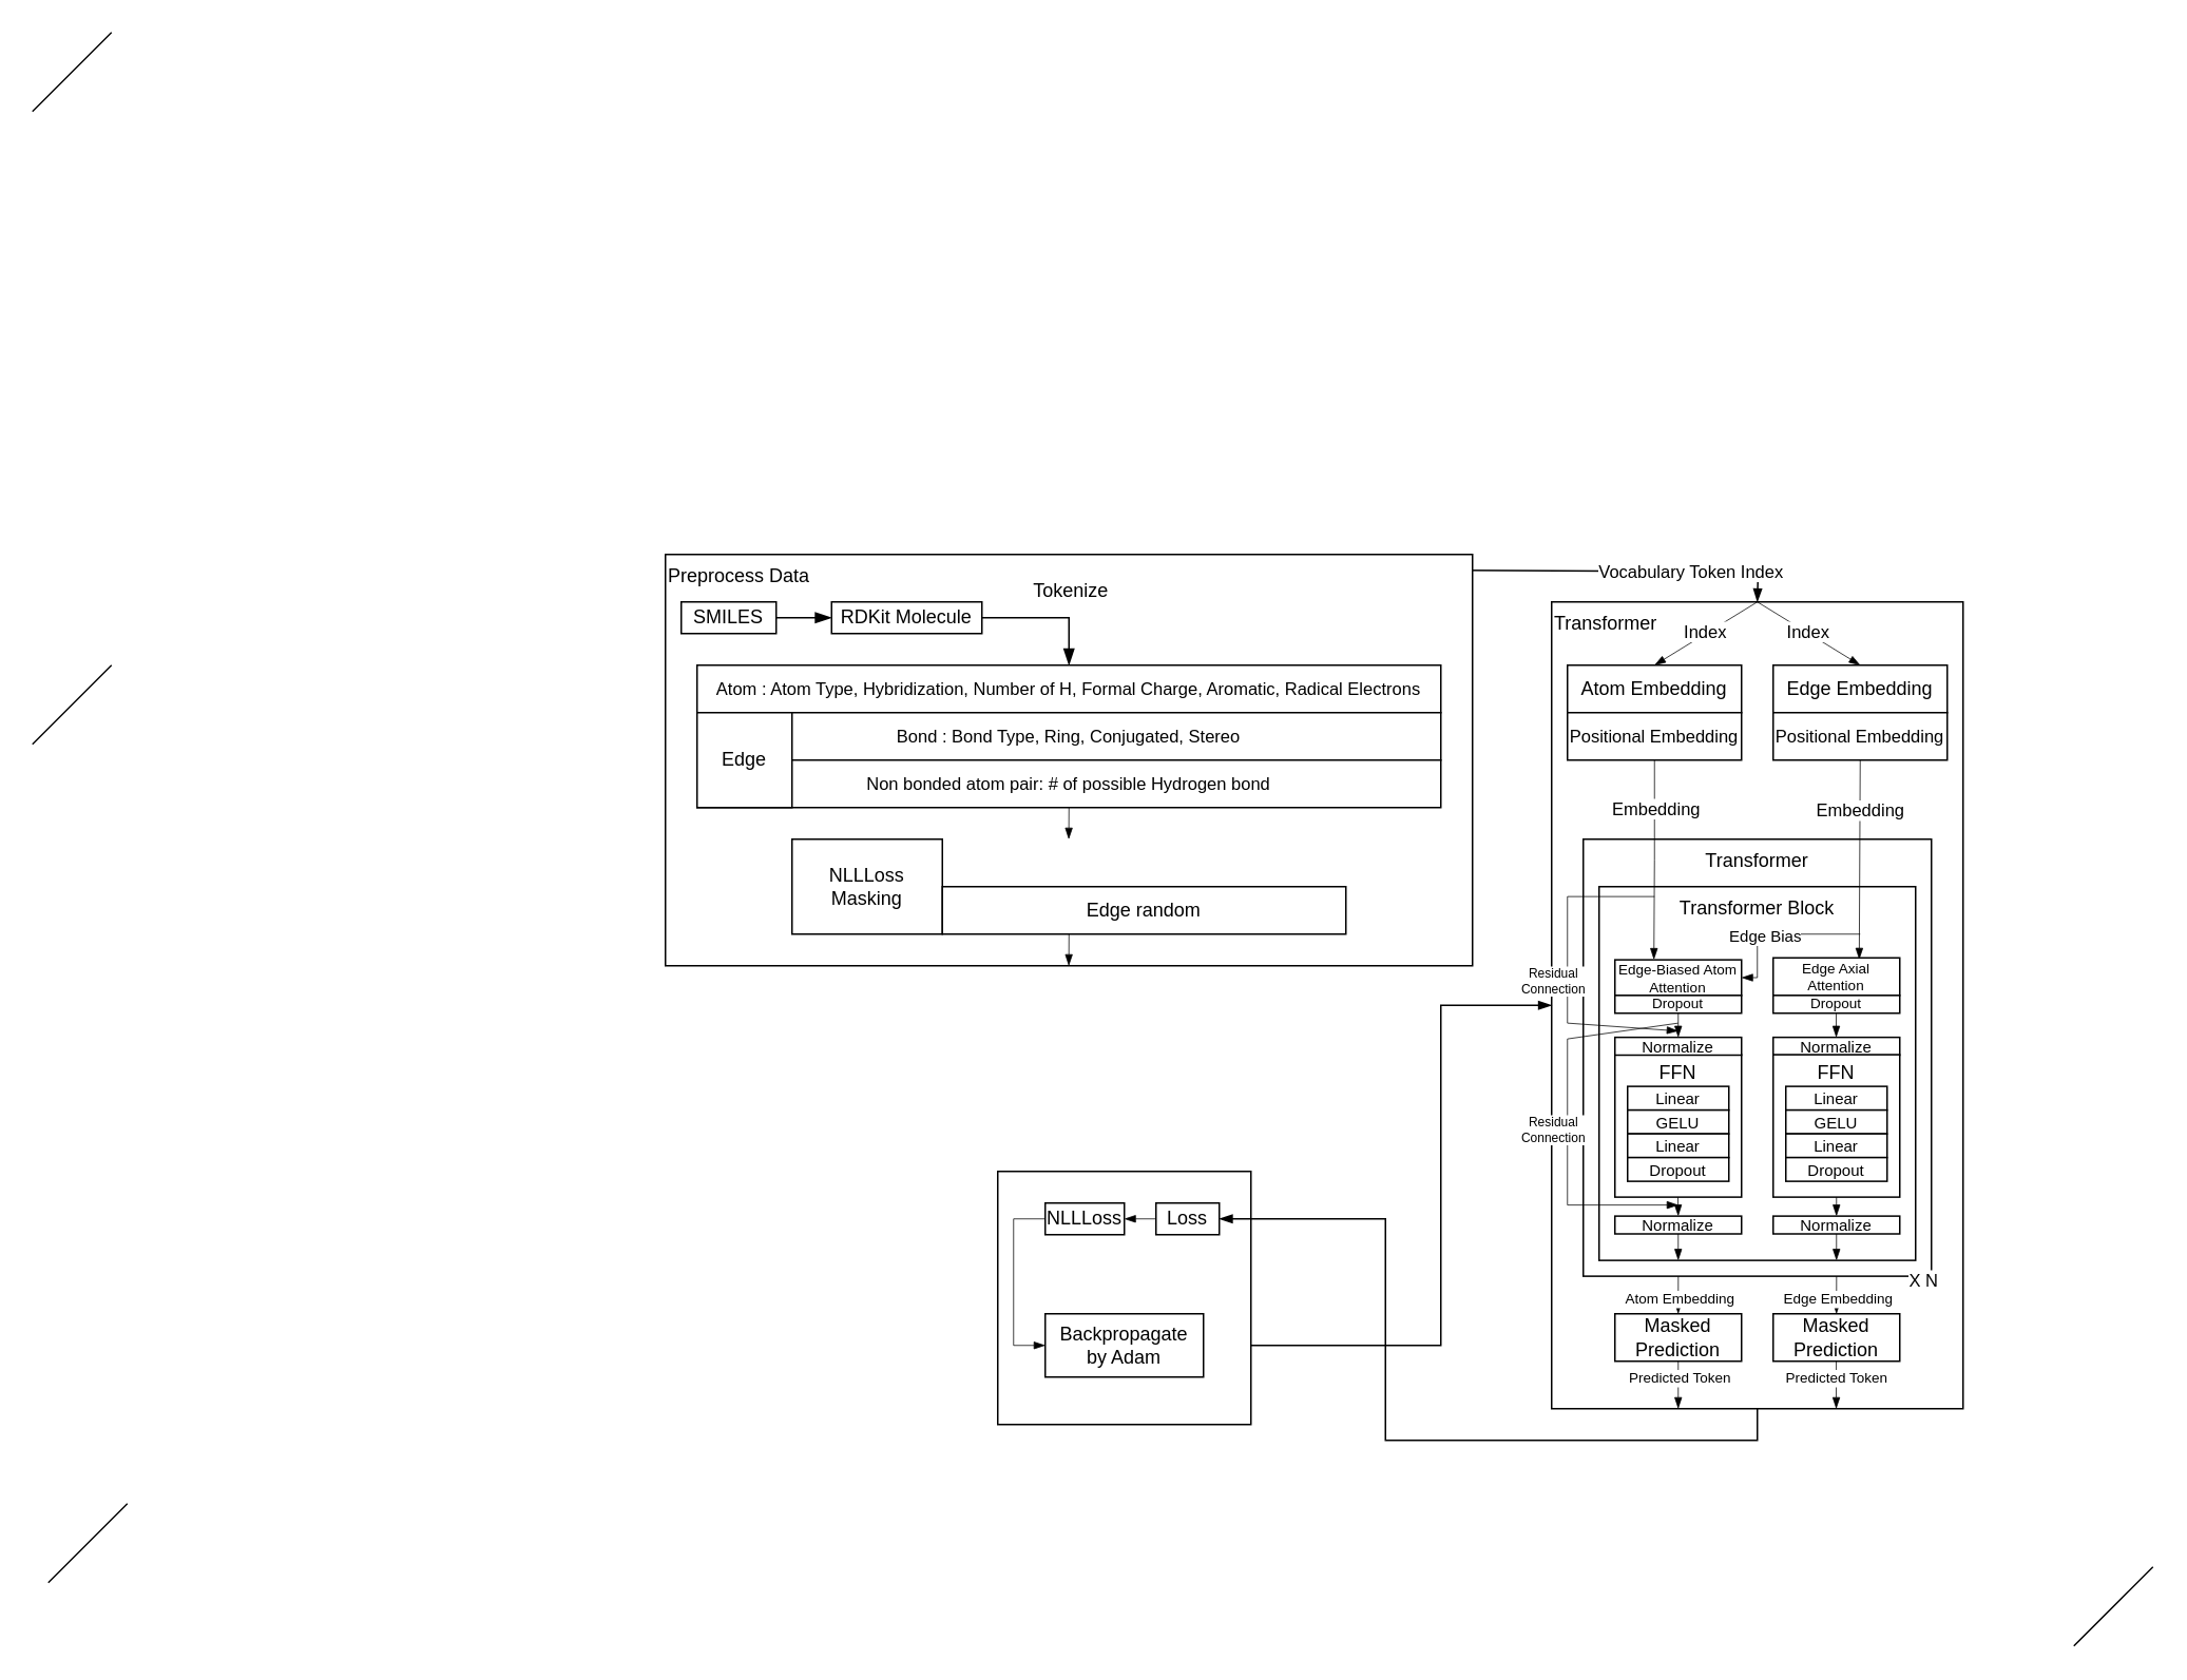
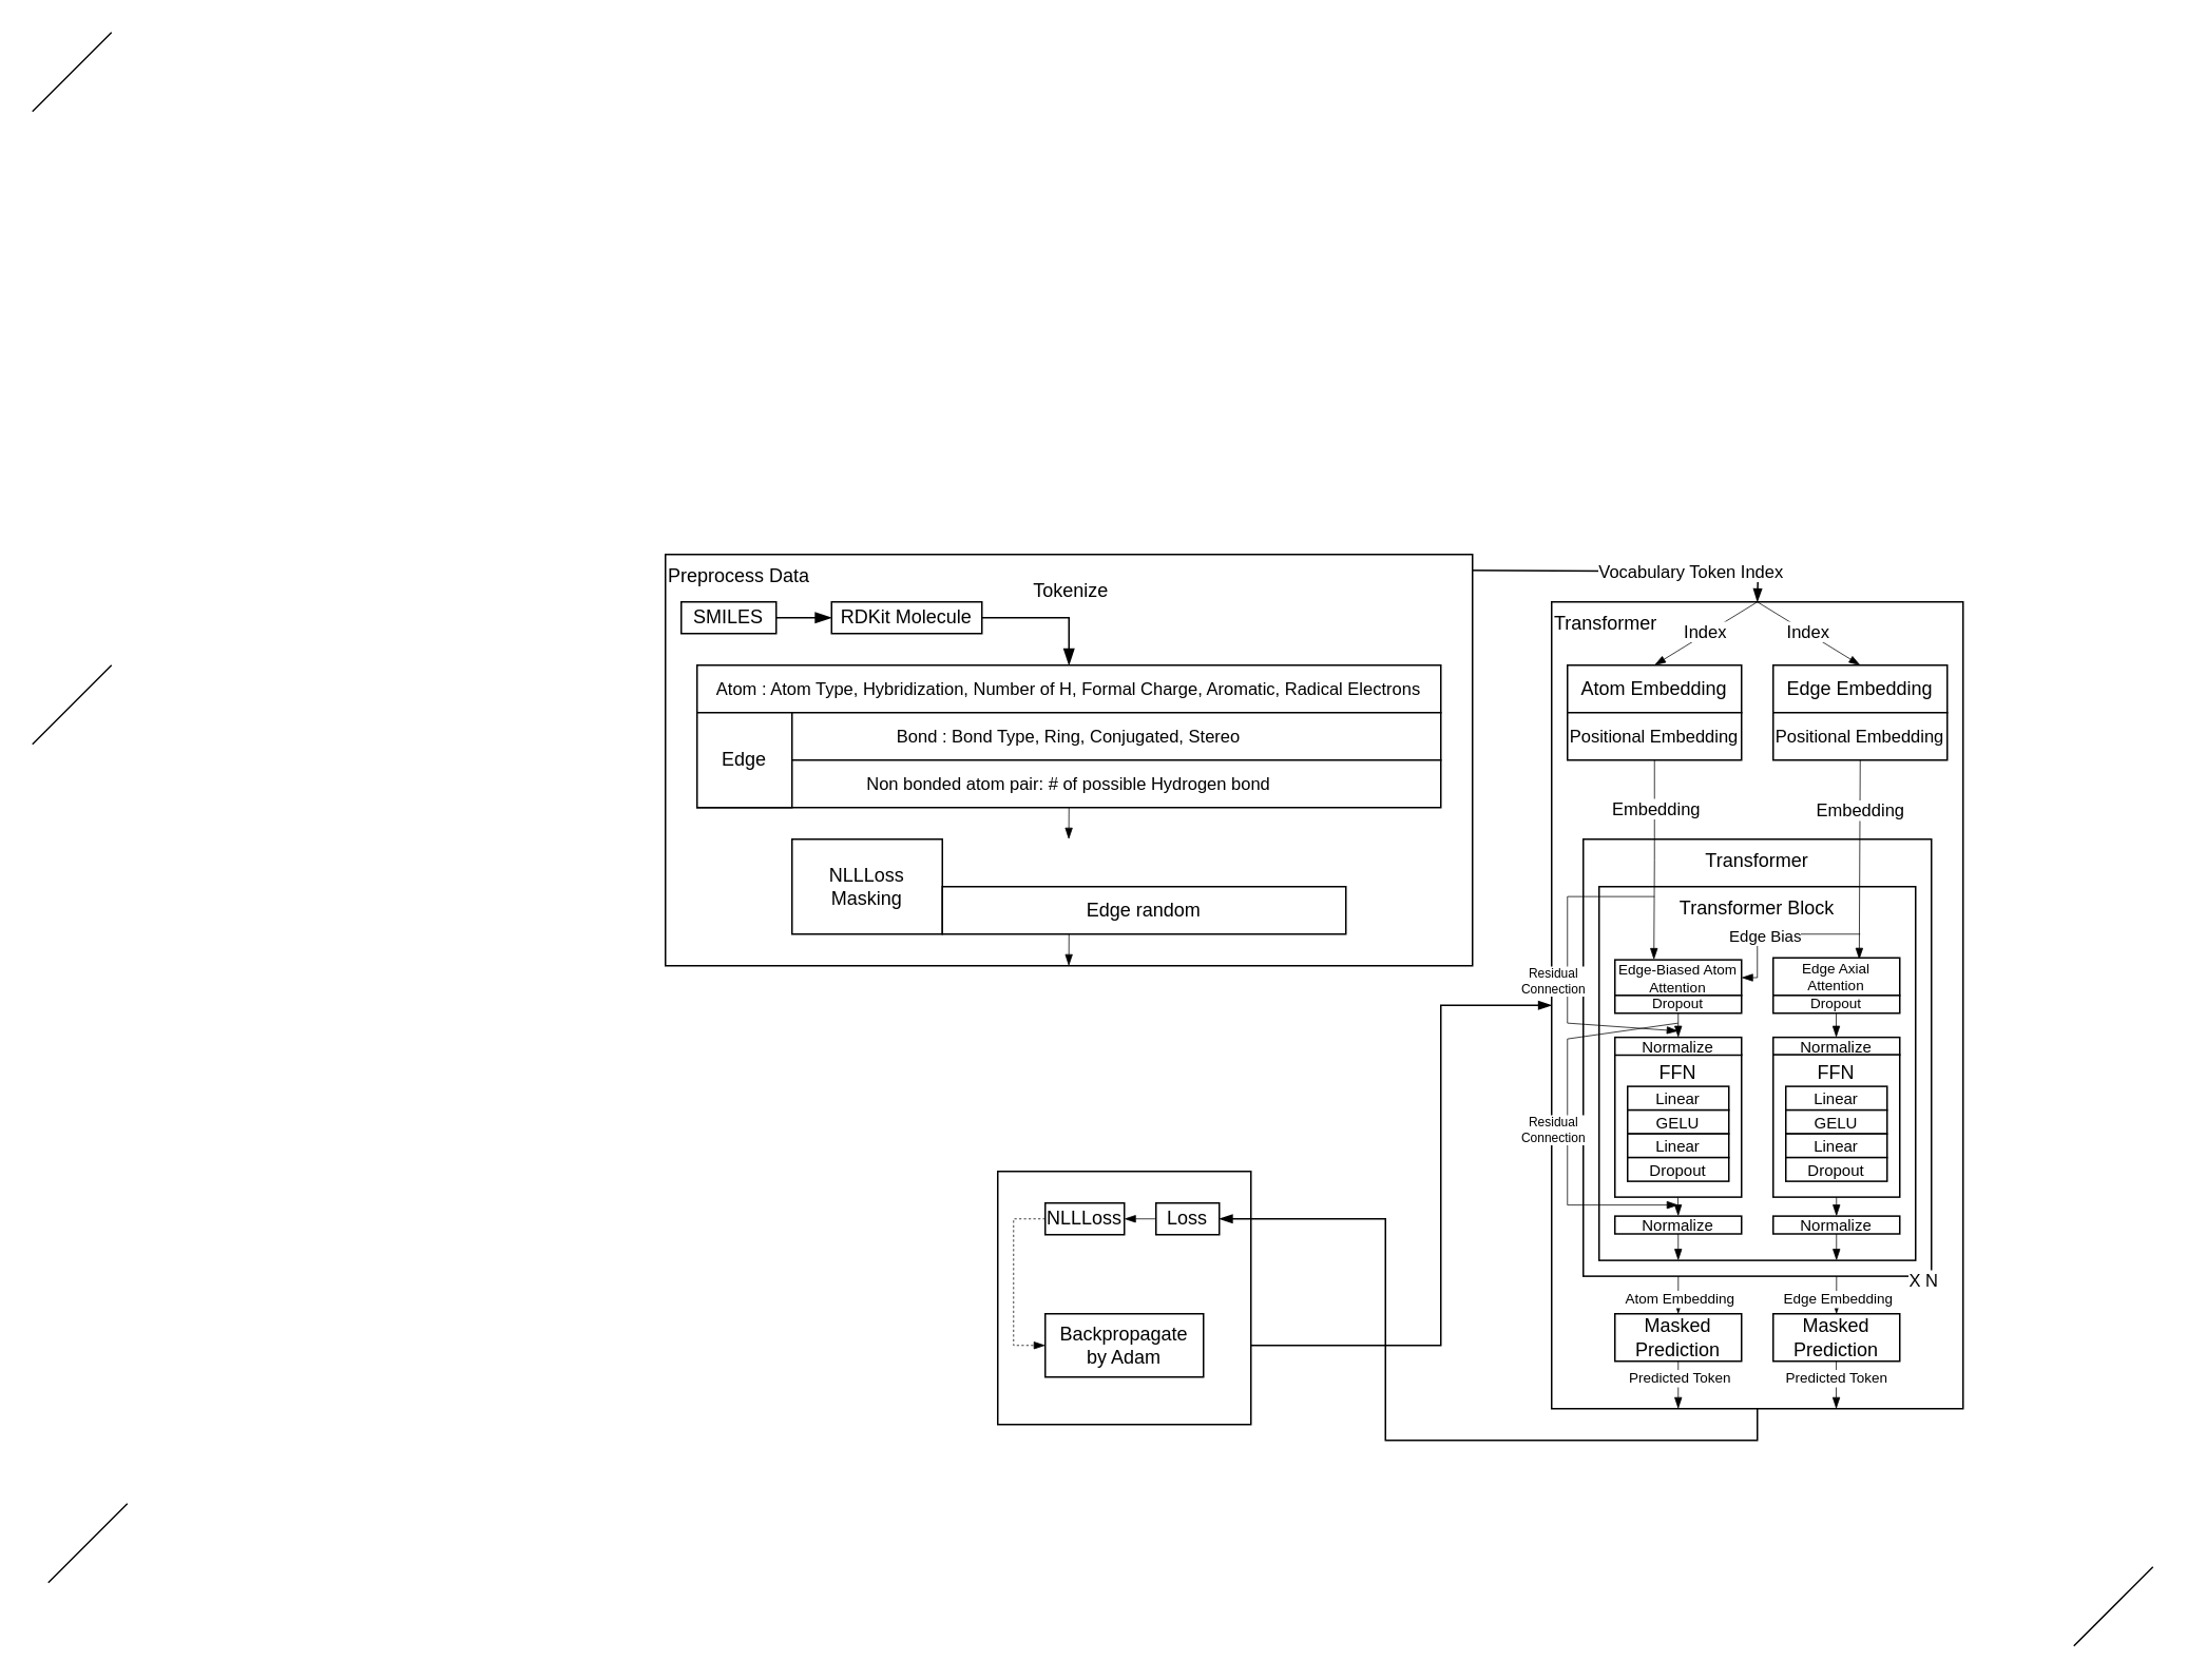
- <mxCell id="86" style="edgeStyle=orthogonalEdgeStyle;rounded=0;orthogonalLoop=1;jettySize=auto;html=1;exitX=0;exitY=0.5;exitDx=0;exitDy=0;entryX=0;entryY=0.5;entryDx=0;entryDy=0;strokeWidth=0.5;endArrow=blockThin;endFill=1;" parent="82" source="87" target="88" edge="1"><mxGeometry relative="1" as="geometry" /></mxCell>
+ <mxCell id="86" style="edgeStyle=orthogonalEdgeStyle;rounded=0;orthogonalLoop=1;jettySize=auto;html=1;exitX=0;exitY=0.5;exitDx=0;exitDy=0;entryX=0;entryY=0.5;entryDx=0;entryDy=0;strokeWidth=0.5;endArrow=blockThin;endFill=1;dashed=1;" parent="82" source="87" target="88" edge="1"><mxGeometry relative="1" as="geometry" /></mxCell>
